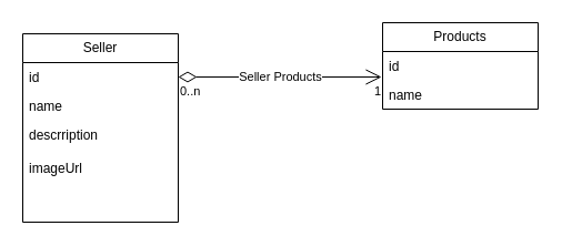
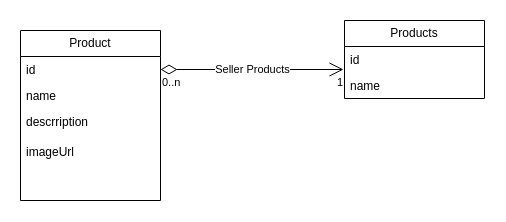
- <mxCell id="2" value="Seller" style="swimlane;fontStyle=0;childLayout=stackLayout;horizontal=1;startSize=26;fillColor=none;horizontalStack=0;resizeParent=1;resizeParentMax=0;resizeLast=0;collapsible=1;marginBottom=0;whiteSpace=wrap;html=1;" vertex="1" parent="1"><mxGeometry x="20" y="30" width="140" height="170" as="geometry" /></mxCell>
+ <mxCell id="2" value="Product" style="swimlane;fontStyle=0;childLayout=stackLayout;horizontal=1;startSize=26;fillColor=none;horizontalStack=0;resizeParent=1;resizeParentMax=0;resizeLast=0;collapsible=1;marginBottom=0;whiteSpace=wrap;html=1;" vertex="1" parent="1"><mxGeometry x="20" y="30" width="140" height="170" as="geometry" /></mxCell>
